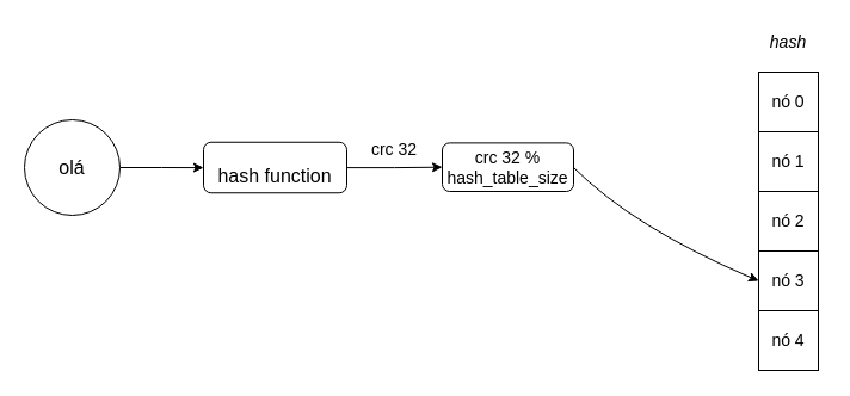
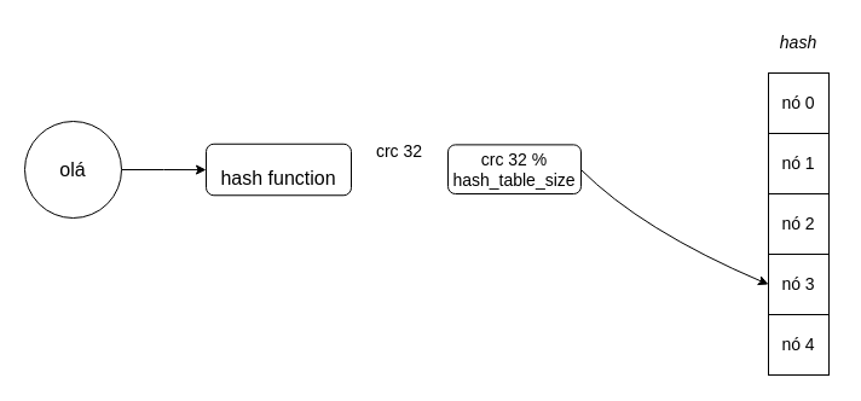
- <mxCell id="4" value="" style="edgeStyle=orthogonalEdgeStyle;rounded=0;orthogonalLoop=1;jettySize=auto;html=1;fontSize=14;" edge="1" parent="1" source="5" target="12"><mxGeometry relative="1" as="geometry" /></mxCell>
